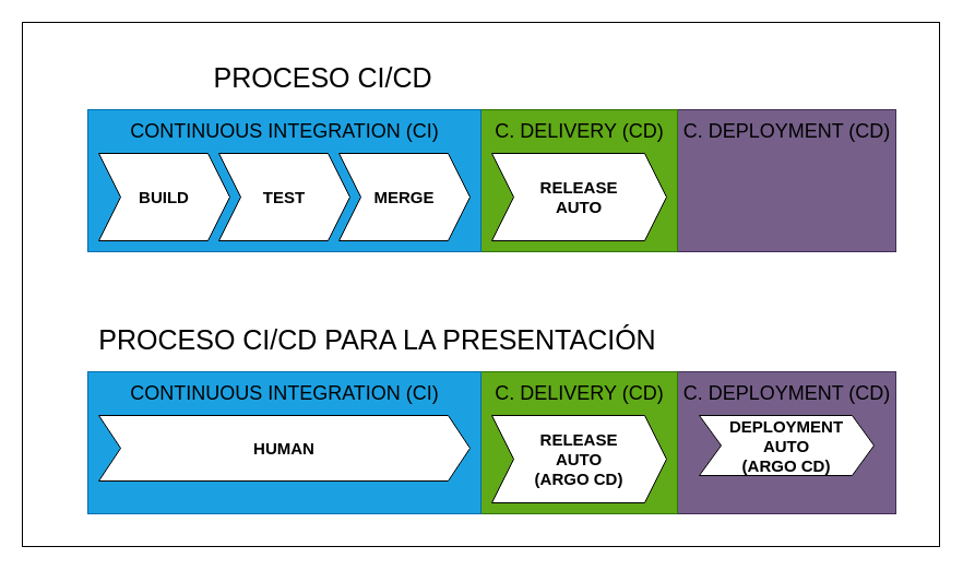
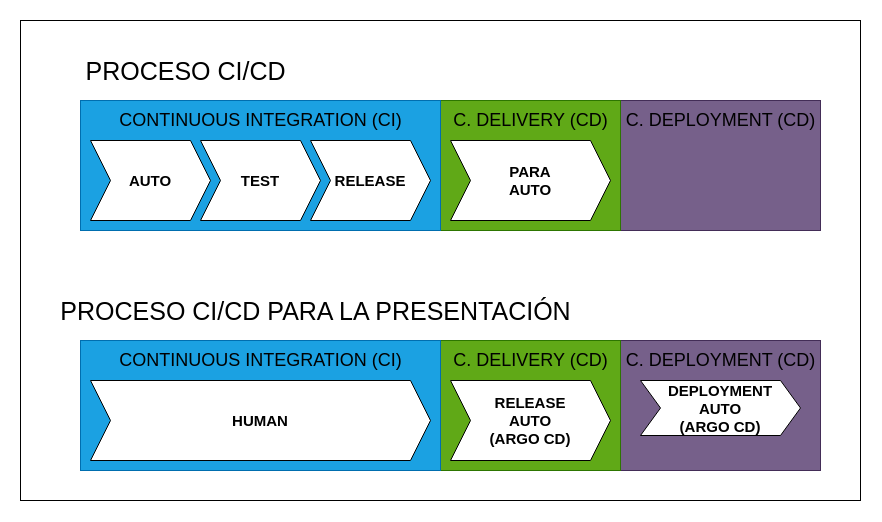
- <mxCell id="22" value="&lt;font style=&quot;font-size: 25px&quot;&gt;PROCESO CI/CD&lt;/font&gt;" style="text;html=1;align=center;verticalAlign=middle;resizable=0;points=[];autosize=1;" parent="1" vertex="1"><mxGeometry x="190" y="60" width="210" height="20" as="geometry" /></mxCell>
+ <mxCell id="22" value="&lt;font style=&quot;font-size: 25px&quot;&gt;PROCESO CI/CD&lt;/font&gt;" style="text;html=1;align=center;verticalAlign=middle;resizable=0;points=[];autosize=1;" parent="1" vertex="1"><mxGeometry x="80" y="60" width="210" height="20" as="geometry" /></mxCell>
- <mxCell id="7" value="&lt;b&gt;&lt;font style=&quot;font-size: 15px&quot;&gt;BUILD&lt;/font&gt;&lt;/b&gt;" style="shape=step;perimeter=stepPerimeter;whiteSpace=wrap;html=1;fixedSize=1;" parent="1" vertex="1"><mxGeometry x="90" y="140" width="120" height="80" as="geometry" /></mxCell>
+ <mxCell id="7" value="&lt;b&gt;&lt;font style=&quot;font-size: 15px&quot;&gt;AUTO&lt;/font&gt;&lt;/b&gt;" style="shape=step;perimeter=stepPerimeter;whiteSpace=wrap;html=1;fixedSize=1;" parent="1" vertex="1"><mxGeometry x="90" y="140" width="120" height="80" as="geometry" /></mxCell>
- <mxCell id="9" value="&lt;b&gt;&lt;font style=&quot;font-size: 15px&quot;&gt;MERGE&lt;/font&gt;&lt;/b&gt;" style="shape=step;perimeter=stepPerimeter;whiteSpace=wrap;html=1;fixedSize=1;" parent="1" vertex="1"><mxGeometry x="310" y="140" width="120" height="80" as="geometry" /></mxCell>
+ <mxCell id="9" value="&lt;b&gt;&lt;font style=&quot;font-size: 15px&quot;&gt;RELEASE&lt;/font&gt;&lt;/b&gt;" style="shape=step;perimeter=stepPerimeter;whiteSpace=wrap;html=1;fixedSize=1;" parent="1" vertex="1"><mxGeometry x="310" y="140" width="120" height="80" as="geometry" /></mxCell>
- <mxCell id="10" value="&lt;b&gt;&lt;font style=&quot;font-size: 15px&quot;&gt;RELEASE&lt;br&gt;AUTO&lt;br&gt;&lt;/font&gt;&lt;/b&gt;" style="shape=step;perimeter=stepPerimeter;whiteSpace=wrap;html=1;fixedSize=1;" parent="1" vertex="1"><mxGeometry x="450" y="140" width="160" height="80" as="geometry" /></mxCell>
+ <mxCell id="10" value="&lt;b&gt;&lt;font style=&quot;font-size: 15px&quot;&gt;PARA&lt;br&gt;AUTO&lt;br&gt;&lt;/font&gt;&lt;/b&gt;" style="shape=step;perimeter=stepPerimeter;whiteSpace=wrap;html=1;fixedSize=1;" parent="1" vertex="1"><mxGeometry x="450" y="140" width="160" height="80" as="geometry" /></mxCell>
- <mxCell id="23" value="&lt;font style=&quot;font-size: 25px&quot;&gt;PROCESO CI/CD PARA LA PRESENTACIÓN&lt;/font&gt;" style="text;html=1;align=center;verticalAlign=middle;resizable=0;points=[];autosize=1;" parent="1" vertex="1"><mxGeometry x="80" y="300" width="530" height="20" as="geometry" /></mxCell>
+ <mxCell id="23" value="&lt;font style=&quot;font-size: 25px&quot;&gt;PROCESO CI/CD PARA LA PRESENTACIÓN&lt;/font&gt;" style="text;html=1;align=center;verticalAlign=middle;resizable=0;points=[];autosize=1;" parent="1" vertex="1"><mxGeometry x="50" y="300" width="530" height="20" as="geometry" /></mxCell>
- <mxCell id="17" value="&lt;span style=&quot;font-size: 15px&quot;&gt;&lt;b&gt;HUMAN&lt;/b&gt;&lt;/span&gt;" style="shape=step;perimeter=stepPerimeter;whiteSpace=wrap;html=1;fixedSize=1;" parent="1" vertex="1"><mxGeometry x="90" y="380" width="340" height="60" as="geometry" /></mxCell>
+ <mxCell id="17" value="&lt;span style=&quot;font-size: 15px&quot;&gt;&lt;b&gt;HUMAN&lt;/b&gt;&lt;/span&gt;" style="shape=step;perimeter=stepPerimeter;whiteSpace=wrap;html=1;fixedSize=1;" parent="1" vertex="1"><mxGeometry x="90" y="380" width="340" height="80" as="geometry" /></mxCell>
